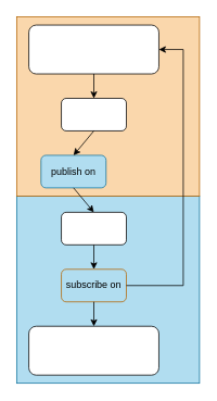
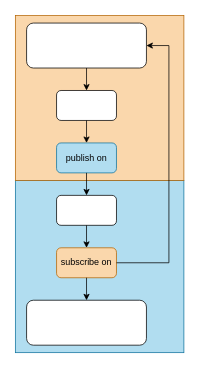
- <mxCell id="7" value="publish on" style="rounded=1;whiteSpace=wrap;html=1;fillColor=#b1ddf0;strokeColor=#10739e;fontColor=#000000;" vertex="1" parent="1"><mxGeometry x="50" y="190" width="80" height="40" as="geometry" /></mxCell>
+ <mxCell id="7" value="publish on" style="rounded=1;whiteSpace=wrap;html=1;fillColor=#b1ddf0;strokeColor=#10739e;fontColor=#000000;" vertex="1" parent="1"><mxGeometry x="75" y="190" width="80" height="40" as="geometry" /></mxCell>
- <mxCell id="8" value="subscribe on" style="rounded=1;whiteSpace=wrap;html=1;fillColor=#b1ddf0;strokeColor=#b46504;fontColor=#000000;" vertex="1" parent="1"><mxGeometry x="75" y="330" width="80" height="40" as="geometry" /></mxCell>
+ <mxCell id="8" value="subscribe on" style="rounded=1;whiteSpace=wrap;html=1;fillColor=#fad7ac;strokeColor=#b46504;fontColor=#000000;" vertex="1" parent="1"><mxGeometry x="75" y="330" width="80" height="40" as="geometry" /></mxCell>
